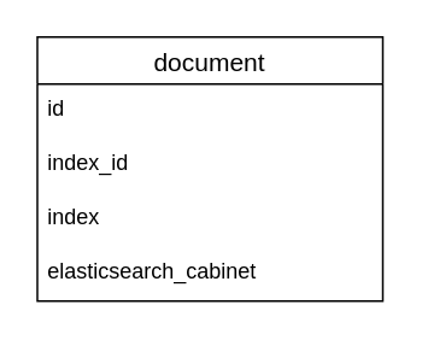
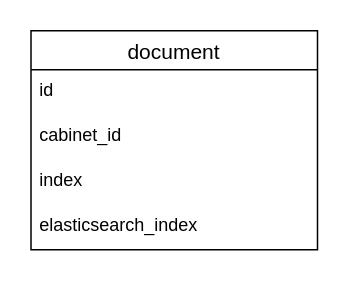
- <mxCell id="4" value="index_id" style="text;strokeColor=none;fillColor=none;spacingLeft=4;spacingRight=4;overflow=hidden;rotatable=0;points=[[0,0.5],[1,0.5]];portConstraint=eastwest;fontSize=12;" vertex="1" parent="2"><mxGeometry y="56" width="191" height="30" as="geometry" /></mxCell>
+ <mxCell id="4" value="cabinet_id" style="text;strokeColor=none;fillColor=none;spacingLeft=4;spacingRight=4;overflow=hidden;rotatable=0;points=[[0,0.5],[1,0.5]];portConstraint=eastwest;fontSize=12;" vertex="1" parent="2"><mxGeometry y="56" width="191" height="30" as="geometry" /></mxCell>
- <mxCell id="6" value="elasticsearch_cabinet" style="text;strokeColor=none;fillColor=none;spacingLeft=4;spacingRight=4;overflow=hidden;rotatable=0;points=[[0,0.5],[1,0.5]];portConstraint=eastwest;fontSize=12;" vertex="1" parent="2"><mxGeometry y="116" width="191" height="30" as="geometry" /></mxCell>
+ <mxCell id="6" value="elasticsearch_index" style="text;strokeColor=none;fillColor=none;spacingLeft=4;spacingRight=4;overflow=hidden;rotatable=0;points=[[0,0.5],[1,0.5]];portConstraint=eastwest;fontSize=12;" vertex="1" parent="2"><mxGeometry y="116" width="191" height="30" as="geometry" /></mxCell>
